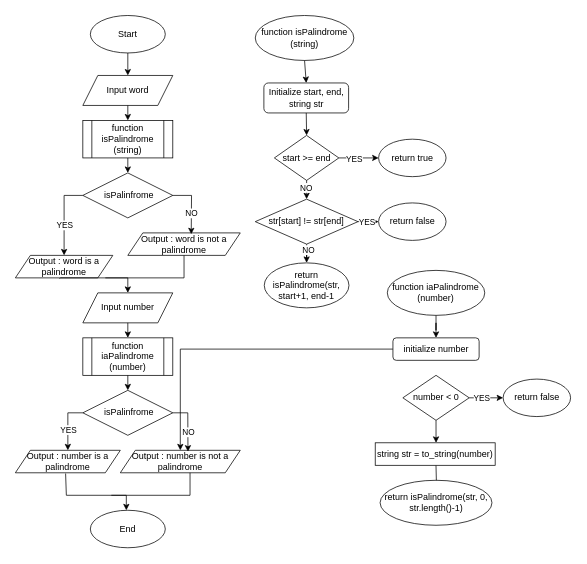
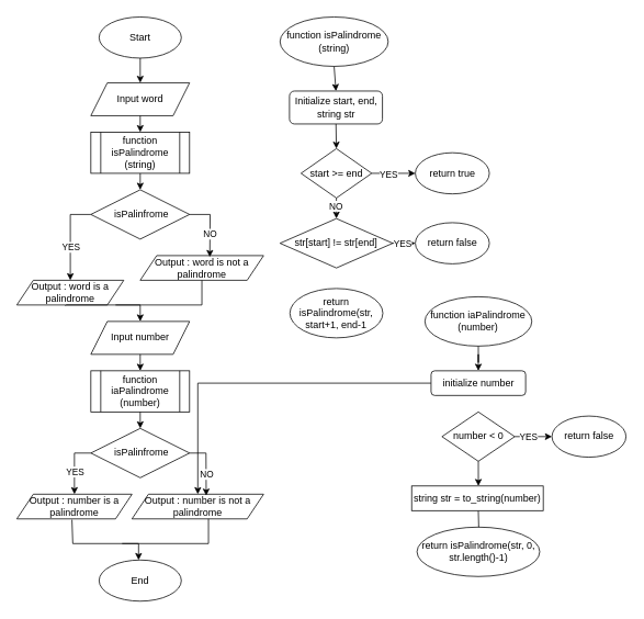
- <mxCell id="40" value="" style="edgeStyle=orthogonalEdgeStyle;rounded=0;orthogonalLoop=1;jettySize=auto;html=1;" edge="1" parent="1" source="42" target="43"><mxGeometry relative="1" as="geometry" /></mxCell>
- <mxCell id="41" value="NO" style="edgeLabel;html=1;align=center;verticalAlign=middle;resizable=0;points=[];" vertex="1" connectable="0" parent="40"><mxGeometry x="0.195" y="-2" relative="1" as="geometry"><mxPoint as="offset" /></mxGeometry></mxCell>
